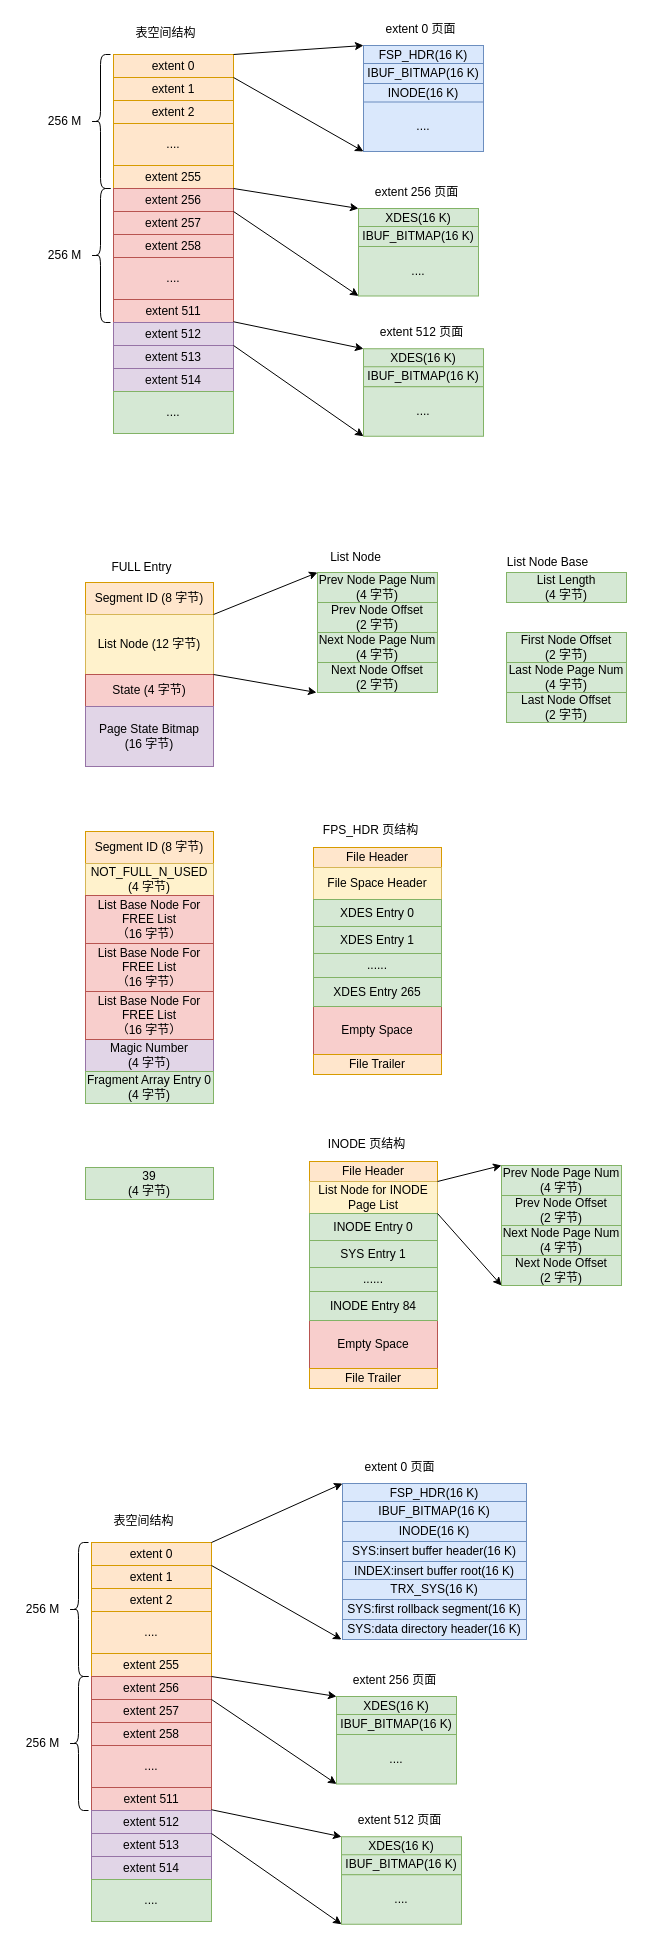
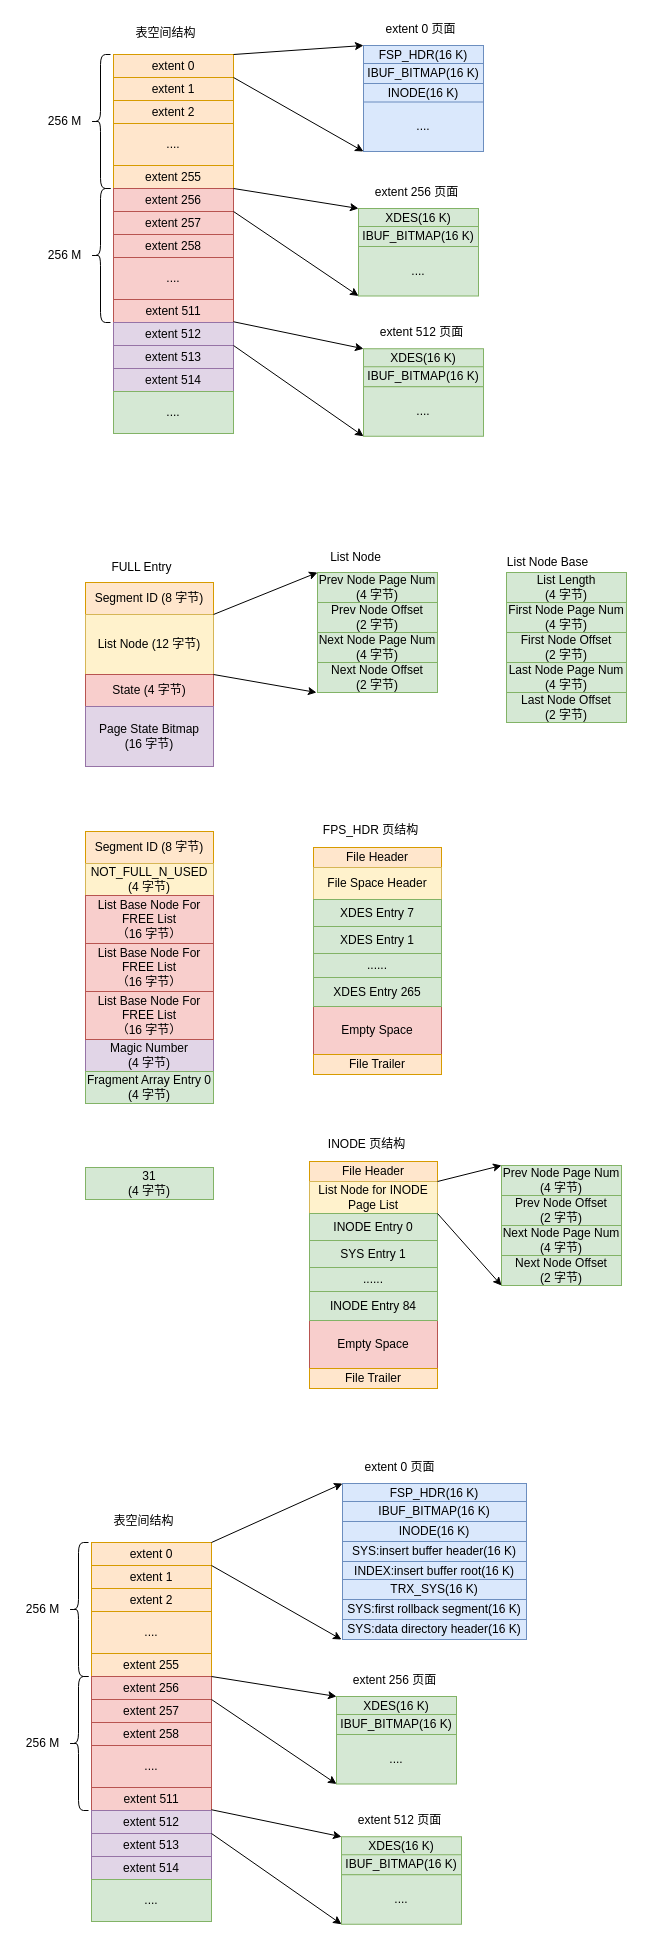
+ <mxCell id="54" value="First Node Page Num&lt;br&gt;(4 字节)" style="rounded=0;whiteSpace=wrap;html=1;fillColor=#d5e8d4;strokeColor=#82b366;" vertex="1" parent="1"><mxGeometry x="506" y="602" width="120" height="30" as="geometry" /></mxCell>
- <mxCell id="70" value="XDES Entry 0" style="rounded=0;whiteSpace=wrap;html=1;fillColor=#d5e8d4;strokeColor=#82b366;" vertex="1" parent="1"><mxGeometry x="313" y="899" width="128" height="27" as="geometry" /></mxCell>
+ <mxCell id="70" value="XDES Entry 7" style="rounded=0;whiteSpace=wrap;html=1;fillColor=#d5e8d4;strokeColor=#82b366;" vertex="1" parent="1"><mxGeometry x="313" y="899" width="128" height="27" as="geometry" /></mxCell>
- <mxCell id="65" value="39&lt;br&gt;(4 字节)" style="rounded=0;whiteSpace=wrap;html=1;fillColor=#d5e8d4;strokeColor=#82b366;" vertex="1" parent="1"><mxGeometry x="85" y="1167" width="128" height="32" as="geometry" /></mxCell>
+ <mxCell id="65" value="31&lt;br&gt;(4 字节)" style="rounded=0;whiteSpace=wrap;html=1;fillColor=#d5e8d4;strokeColor=#82b366;" vertex="1" parent="1"><mxGeometry x="85" y="1167" width="128" height="32" as="geometry" /></mxCell>
